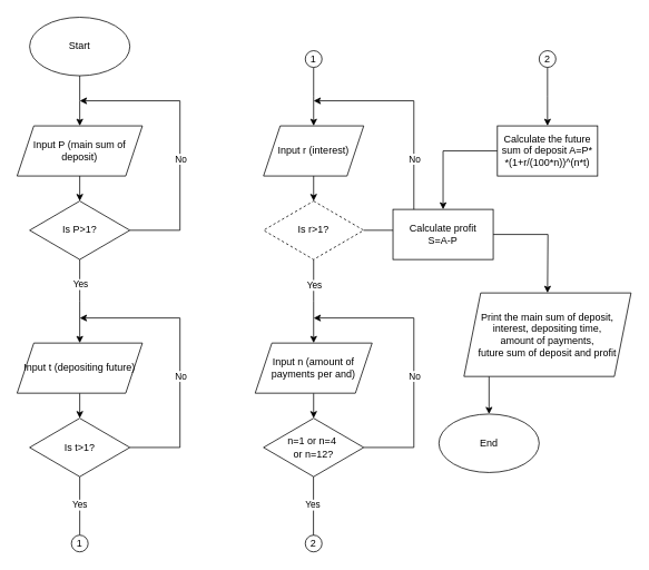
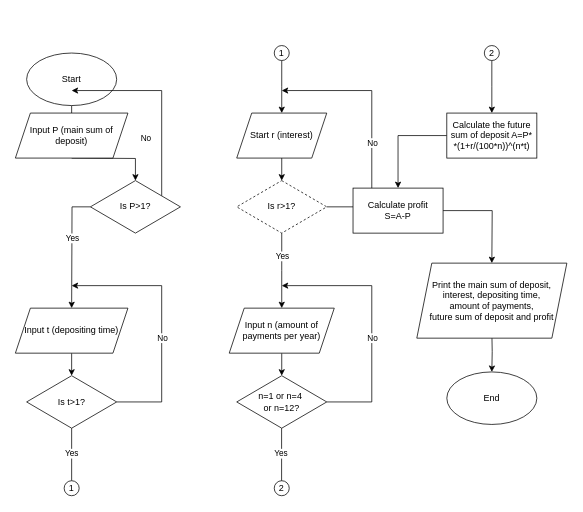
- <mxCell id="3" value="Start" style="ellipse;whiteSpace=wrap;html=1;" vertex="1" parent="1"><mxGeometry x="35" y="20" width="120" height="70" as="geometry" /></mxCell>
+ <mxCell id="3" value="Start" style="ellipse;whiteSpace=wrap;html=1;" vertex="1" parent="1"><mxGeometry x="35" y="70" width="120" height="70" as="geometry" /></mxCell>
- <mxCell id="42" value="Input r (interest)" style="shape=parallelogram;perimeter=parallelogramPerimeter;whiteSpace=wrap;html=1;fixedSize=1;" vertex="1" parent="1"><mxGeometry x="315" y="150" width="120" height="60" as="geometry" /></mxCell>
+ <mxCell id="42" value="Start r (interest)" style="shape=parallelogram;perimeter=parallelogramPerimeter;whiteSpace=wrap;html=1;fixedSize=1;" vertex="1" parent="1"><mxGeometry x="315" y="150" width="120" height="60" as="geometry" /></mxCell>
- <mxCell id="9" value="Is P&amp;gt;1?" style="rhombus;whiteSpace=wrap;html=1;" vertex="1" parent="1"><mxGeometry x="35" y="240" width="120" height="70" as="geometry" /></mxCell>
+ <mxCell id="9" value="Is P&amp;gt;1?" style="rhombus;whiteSpace=wrap;html=1;" vertex="1" parent="1"><mxGeometry x="120" y="240" width="120" height="70" as="geometry" /></mxCell>
- <mxCell id="41" value="Input t (depositing future)" style="shape=parallelogram;perimeter=parallelogramPerimeter;whiteSpace=wrap;html=1;fixedSize=1;" vertex="1" parent="1"><mxGeometry x="20" y="410" width="150" height="60" as="geometry" /></mxCell>
+ <mxCell id="41" value="Input t (depositing time)" style="shape=parallelogram;perimeter=parallelogramPerimeter;whiteSpace=wrap;html=1;fixedSize=1;" vertex="1" parent="1"><mxGeometry x="20" y="410" width="150" height="60" as="geometry" /></mxCell>
- <mxCell id="43" value="Input n (amount of payments per and)" style="shape=parallelogram;perimeter=parallelogramPerimeter;whiteSpace=wrap;html=1;fixedSize=1;" vertex="1" parent="1"><mxGeometry x="305" y="410" width="140" height="60" as="geometry" /></mxCell>
+ <mxCell id="43" value="Input n (amount of payments per year)" style="shape=parallelogram;perimeter=parallelogramPerimeter;whiteSpace=wrap;html=1;fixedSize=1;" vertex="1" parent="1"><mxGeometry x="305" y="410" width="140" height="60" as="geometry" /></mxCell>
- <mxCell id="39" value="End" style="ellipse;whiteSpace=wrap;html=1;" vertex="1" parent="1"><mxGeometry x="525" y="495" width="120" height="70" as="geometry" /></mxCell>
+ <mxCell id="39" value="End" style="ellipse;whiteSpace=wrap;html=1;" vertex="1" parent="1"><mxGeometry x="595" y="495" width="120" height="70" as="geometry" /></mxCell>
